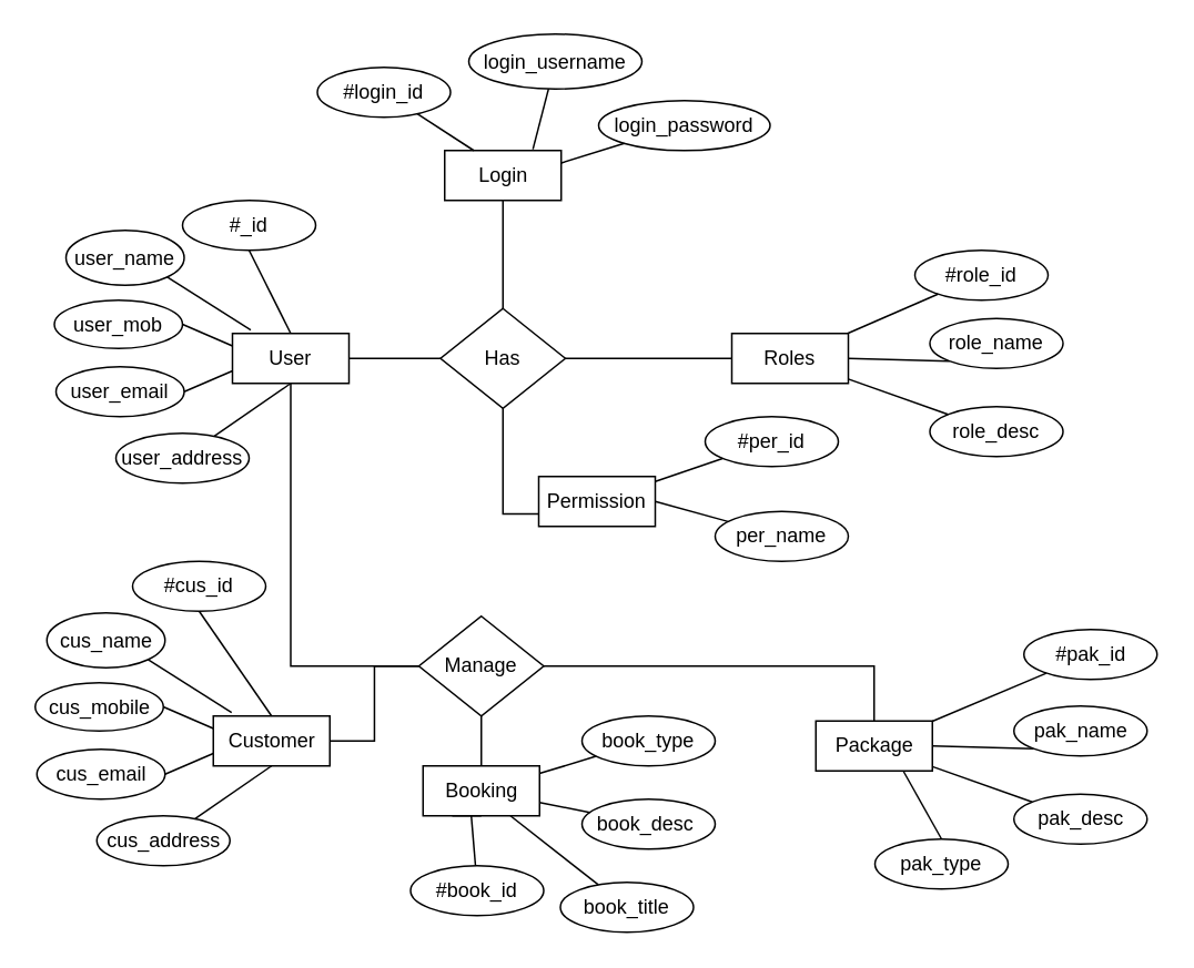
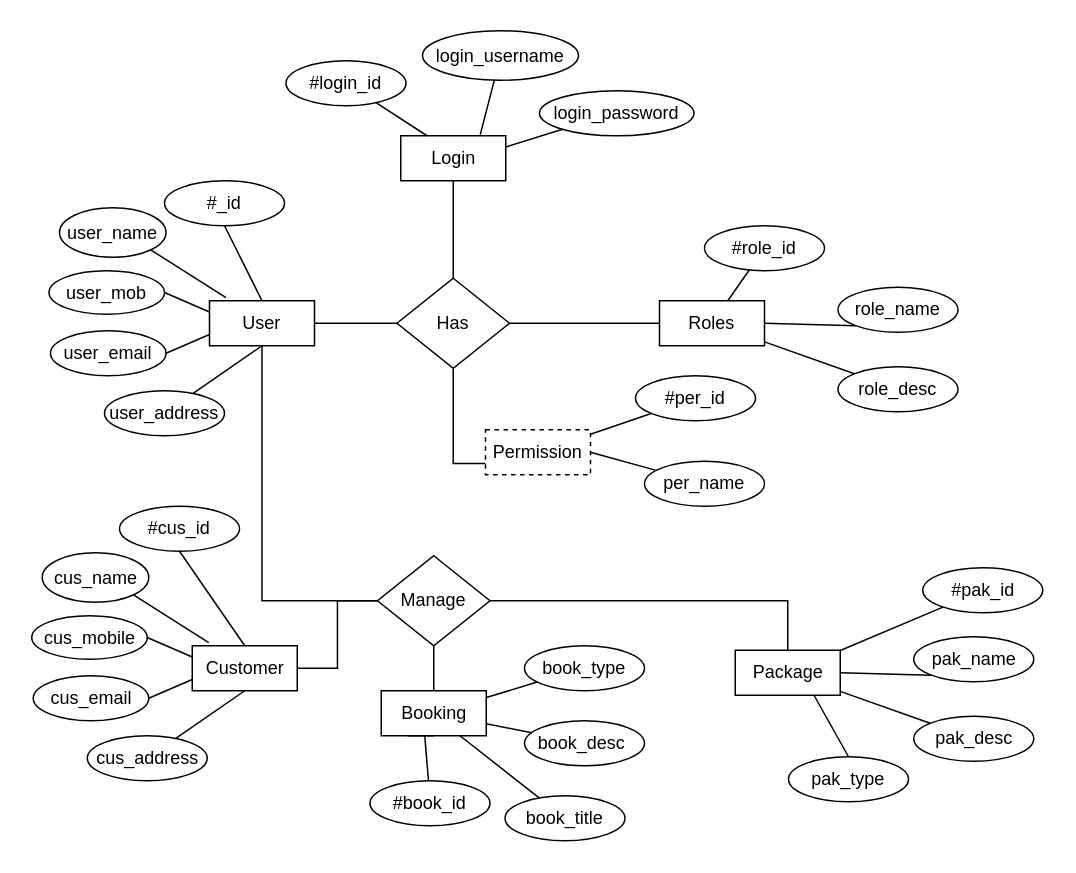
- <mxCell id="26" value="#role_id" style="ellipse;whiteSpace=wrap;html=1;" vertex="1" parent="1"><mxGeometry x="549" y="150" width="80" height="30" as="geometry" /></mxCell>
+ <mxCell id="26" value="#role_id" style="ellipse;whiteSpace=wrap;html=1;" vertex="1" parent="1"><mxGeometry x="469" y="150" width="80" height="30" as="geometry" /></mxCell>
- <mxCell id="33" value="Permission" style="rounded=0;whiteSpace=wrap;html=1;" vertex="1" parent="1"><mxGeometry x="323" y="286" width="70" height="30" as="geometry" /></mxCell>
+ <mxCell id="33" value="Permission" style="rounded=0;whiteSpace=wrap;html=1;dashed=1;" vertex="1" parent="1"><mxGeometry x="323" y="286" width="70" height="30" as="geometry" /></mxCell>
